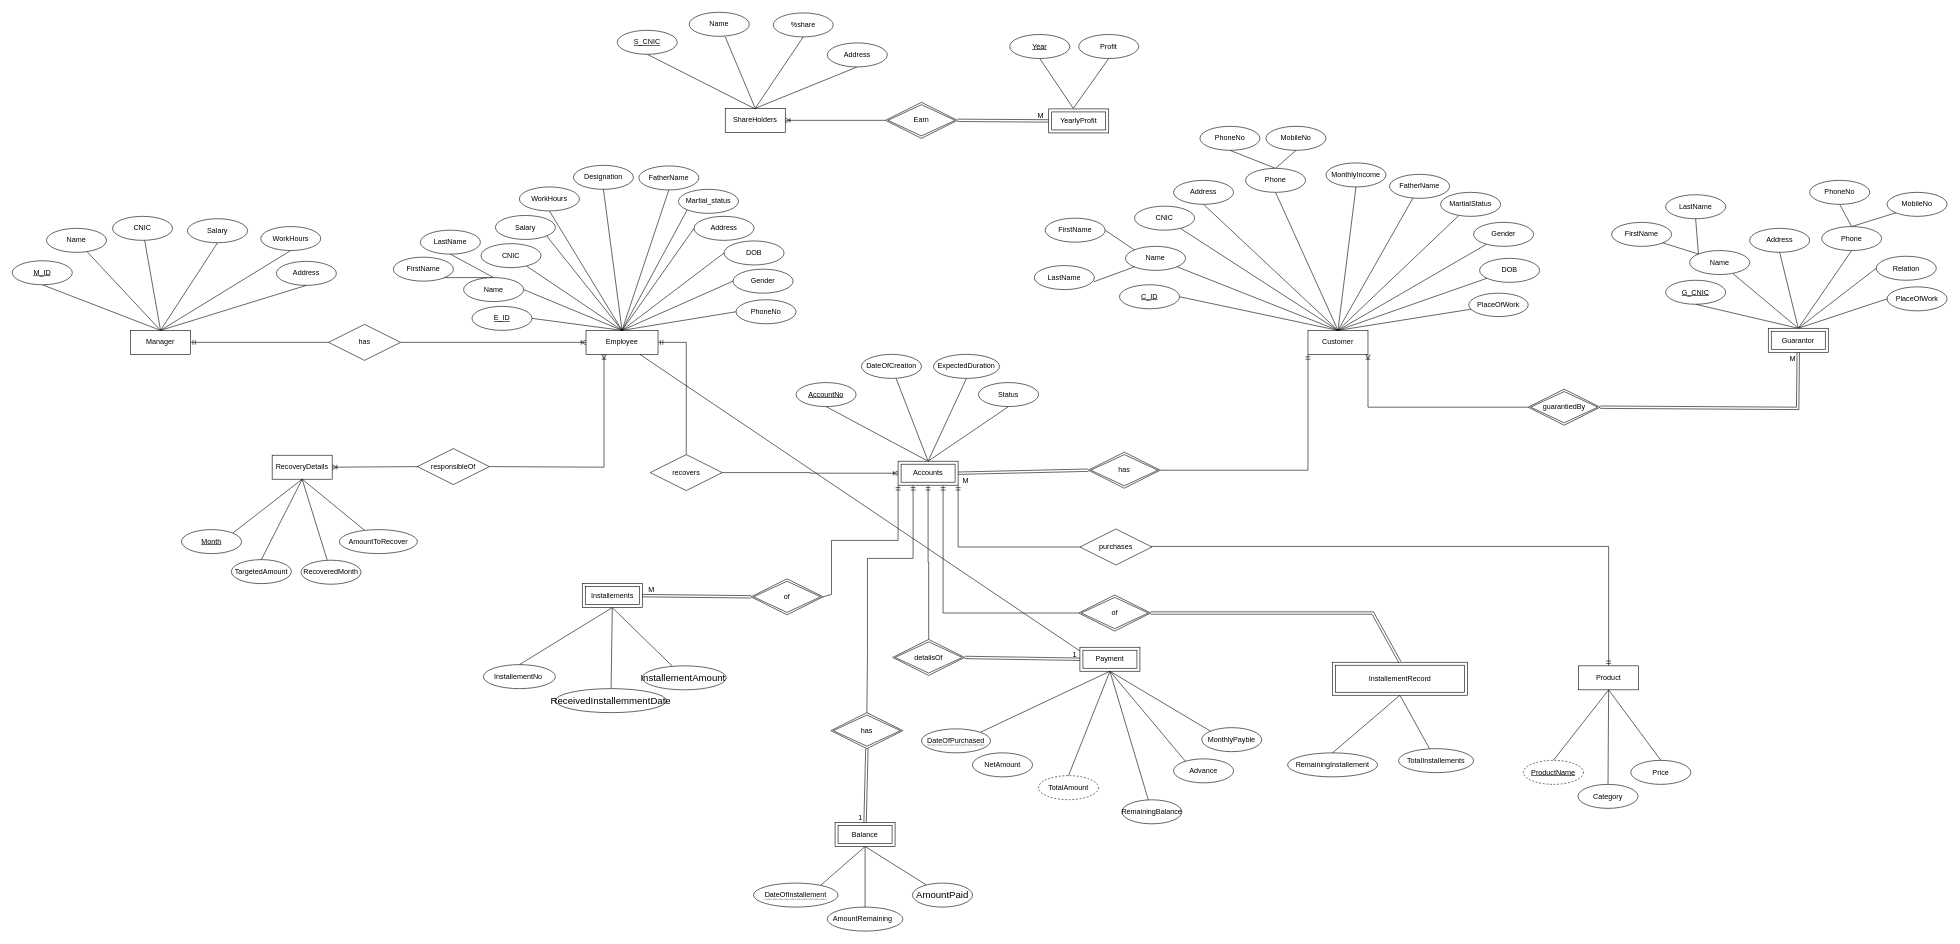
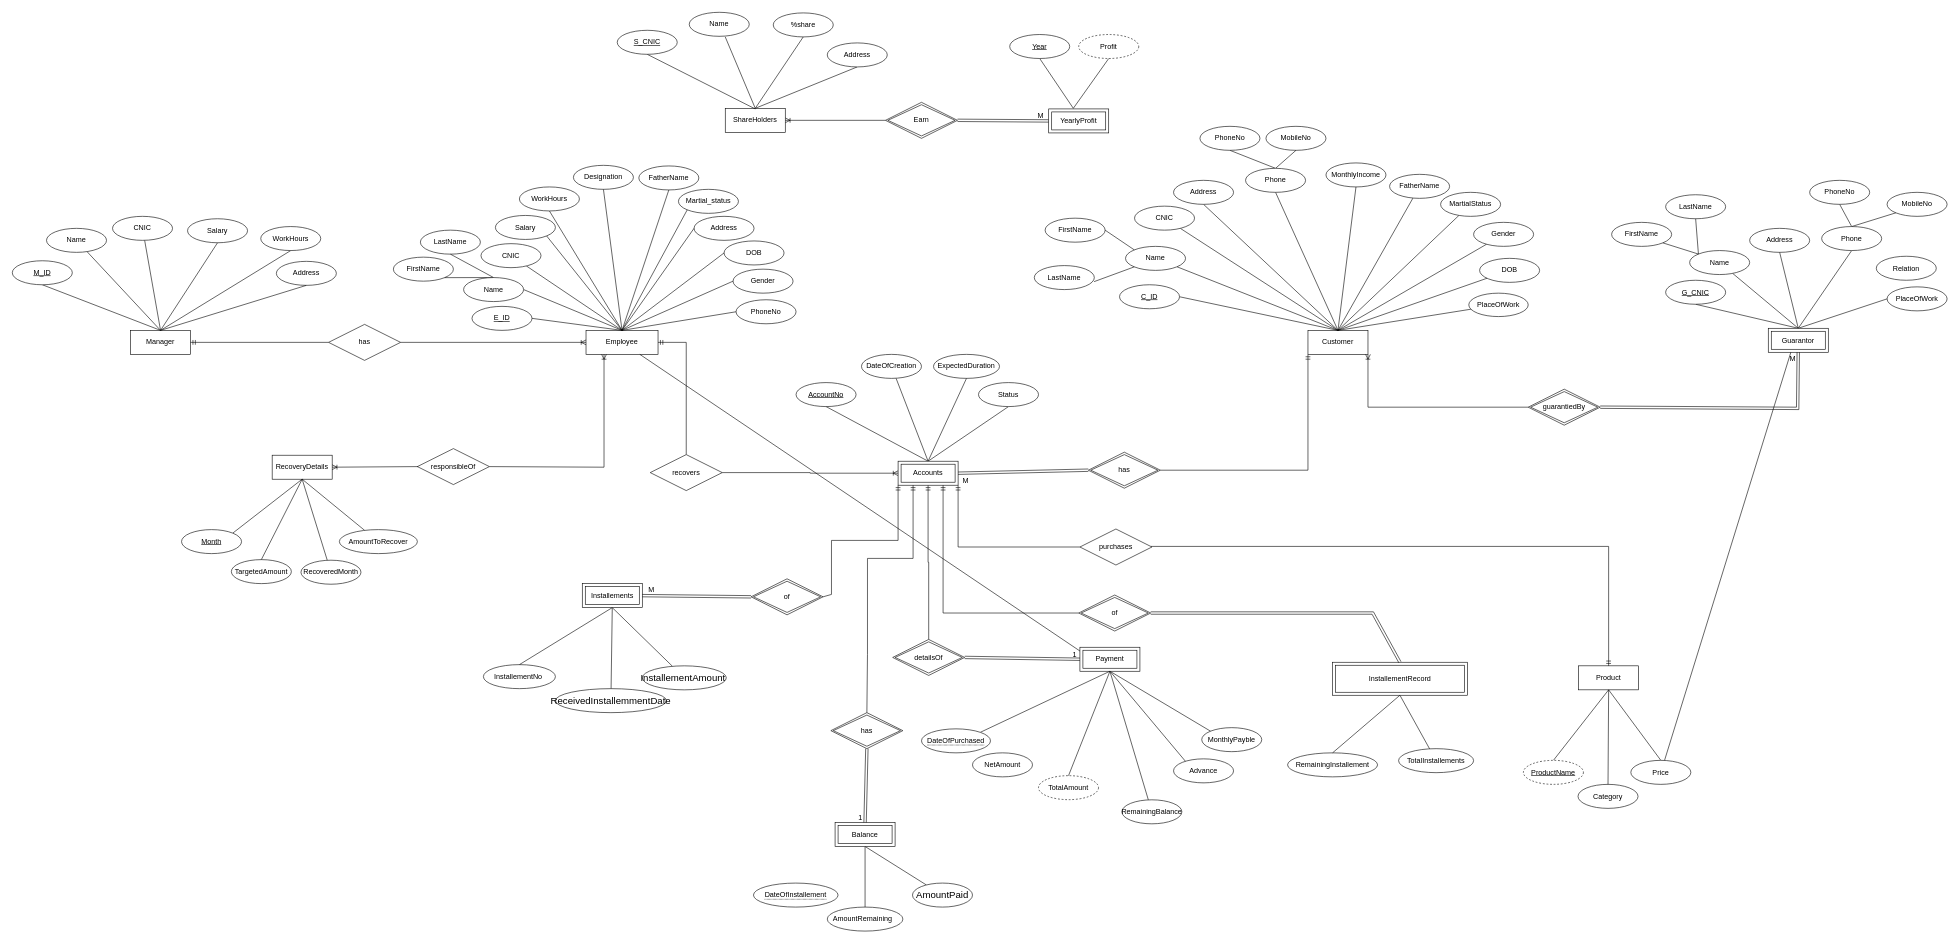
- <mxCell id="158" value="Profit" style="ellipse;whiteSpace=wrap;html=1;align=center;" parent="1" vertex="1"><mxGeometry x="1797" y="57" width="100" height="40" as="geometry" /></mxCell>
+ <mxCell id="158" value="Profit" style="ellipse;whiteSpace=wrap;html=1;align=center;dashed=1;" parent="1" vertex="1"><mxGeometry x="1797" y="57" width="100" height="40" as="geometry" /></mxCell>
- <mxCell id="87" value="" style="endArrow=none;html=1;rounded=0;entryX=0;entryY=0.5;entryDx=0;entryDy=0;exitX=0.5;exitY=0;exitDx=0;exitDy=0;" parent="1" source="171" target="86" edge="1"><mxGeometry relative="1" as="geometry"><mxPoint x="2996" y="547.5" as="sourcePoint" /><mxPoint x="2826" y="657.5" as="targetPoint" /></mxGeometry></mxCell>
+ <mxCell id="87" value="" style="endArrow=none;html=1;rounded=0;exitX=0.5;exitY=0;exitDx=0;exitDy=0;" parent="1" source="171" target="95" edge="1"><mxGeometry relative="1" as="geometry"><mxPoint x="2996" y="547.5" as="sourcePoint" /><mxPoint x="2826" y="657.5" as="targetPoint" /></mxGeometry></mxCell>
- <mxCell id="54" value="" style="endArrow=none;html=1;rounded=0;exitX=0.5;exitY=1;exitDx=0;exitDy=0;entryX=0.5;entryY=1;entryDx=0;entryDy=0;" parent="1" source="189" target="203" edge="1"><mxGeometry relative="1" as="geometry"><mxPoint x="1409" y="1381" as="sourcePoint" /><mxPoint x="1576" y="1321" as="targetPoint" /></mxGeometry></mxCell>
